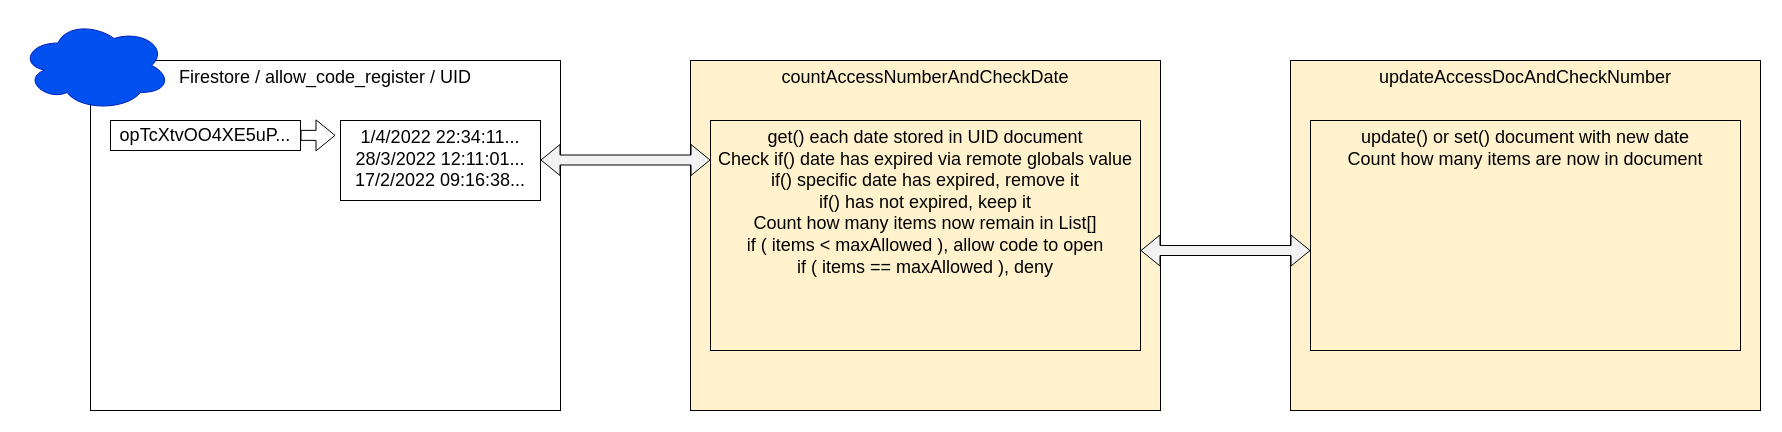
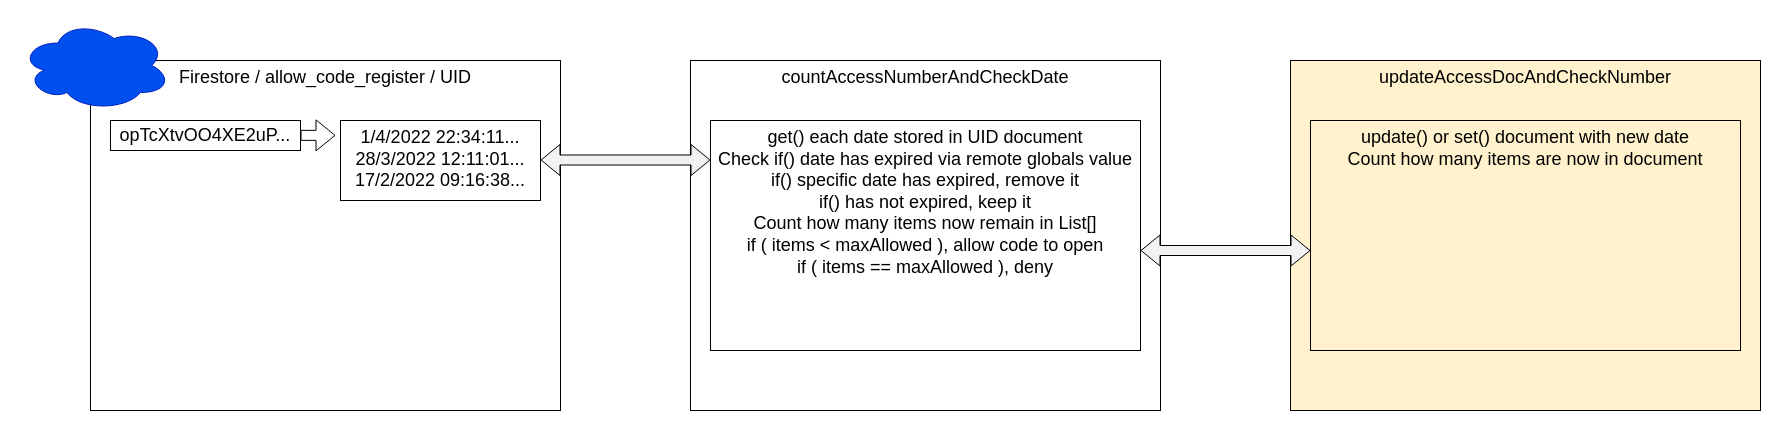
- <mxCell id="5" value="opTcXtvOO4XE5uP..." style="text;html=1;strokeColor=default;fillColor=none;align=center;verticalAlign=middle;whiteSpace=wrap;rounded=0;fontSize=18;" vertex="1" parent="1"><mxGeometry x="110" y="120" width="190" height="30" as="geometry" /></mxCell>
+ <mxCell id="5" value="opTcXtvOO4XE2uP..." style="text;html=1;strokeColor=default;fillColor=none;align=center;verticalAlign=middle;whiteSpace=wrap;rounded=0;fontSize=18;" vertex="1" parent="1"><mxGeometry x="110" y="120" width="190" height="30" as="geometry" /></mxCell>
- <mxCell id="2" value="&lt;span style=&quot;font-size: 18px&quot;&gt;countAccessNumberAndCheckDate&lt;/span&gt;" style="rounded=0;whiteSpace=wrap;html=1;verticalAlign=top;fillColor=#fff2cc;" vertex="1" parent="1"><mxGeometry x="690" y="60" width="470" height="350" as="geometry" /></mxCell>
+ <mxCell id="2" value="&lt;span style=&quot;font-size: 18px&quot;&gt;countAccessNumberAndCheckDate&lt;/span&gt;" style="rounded=0;whiteSpace=wrap;html=1;verticalAlign=top;" vertex="1" parent="1"><mxGeometry x="690" y="60" width="470" height="350" as="geometry" /></mxCell>
